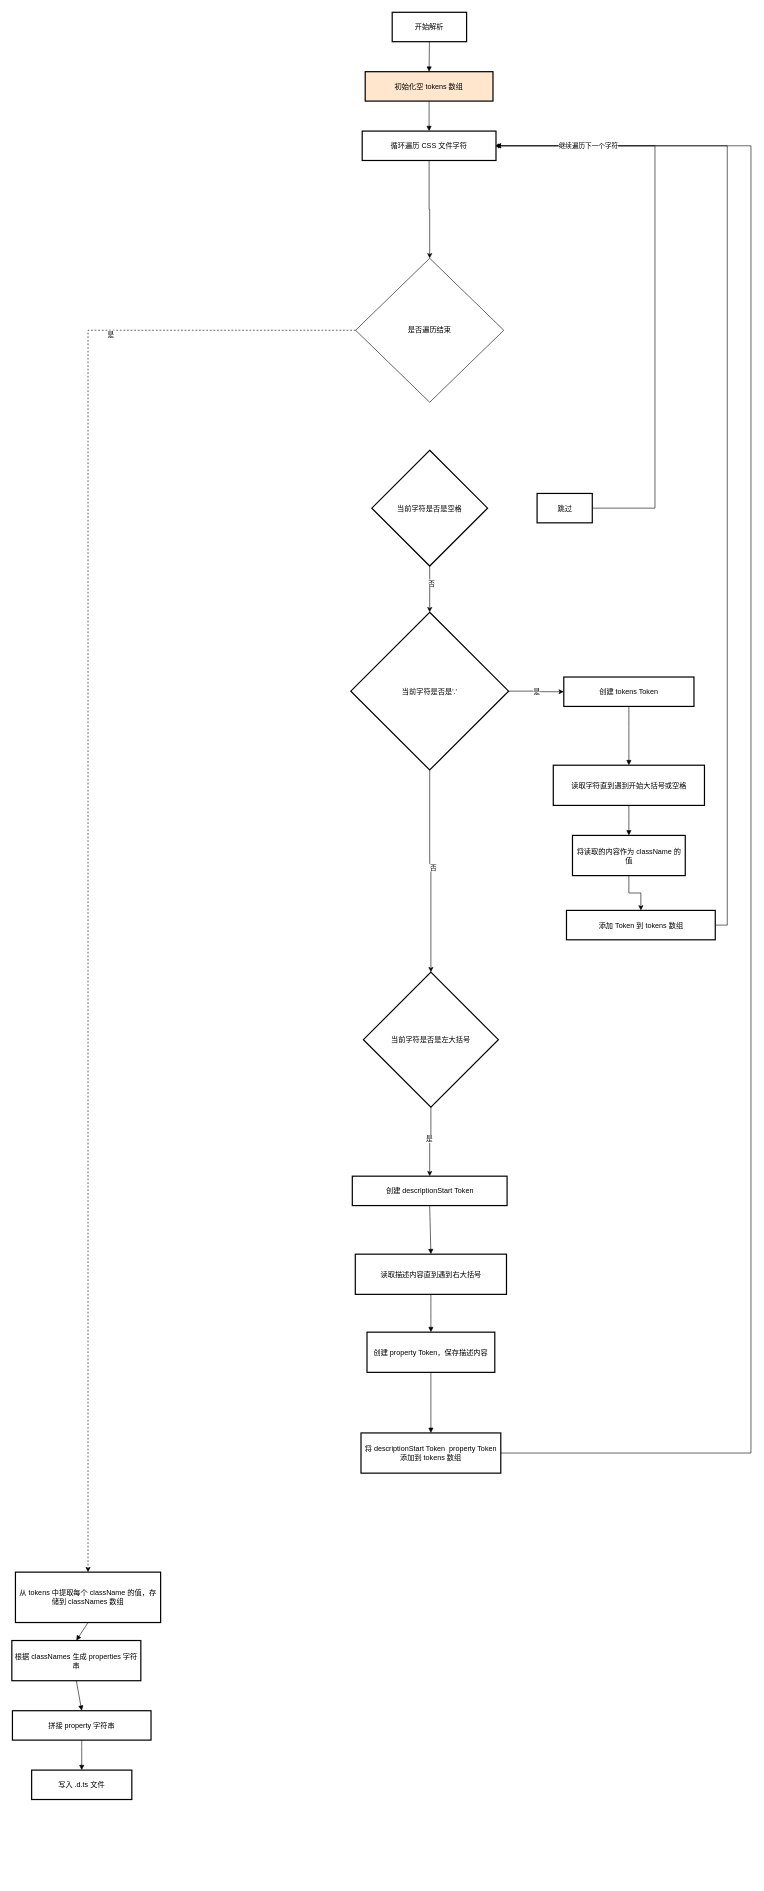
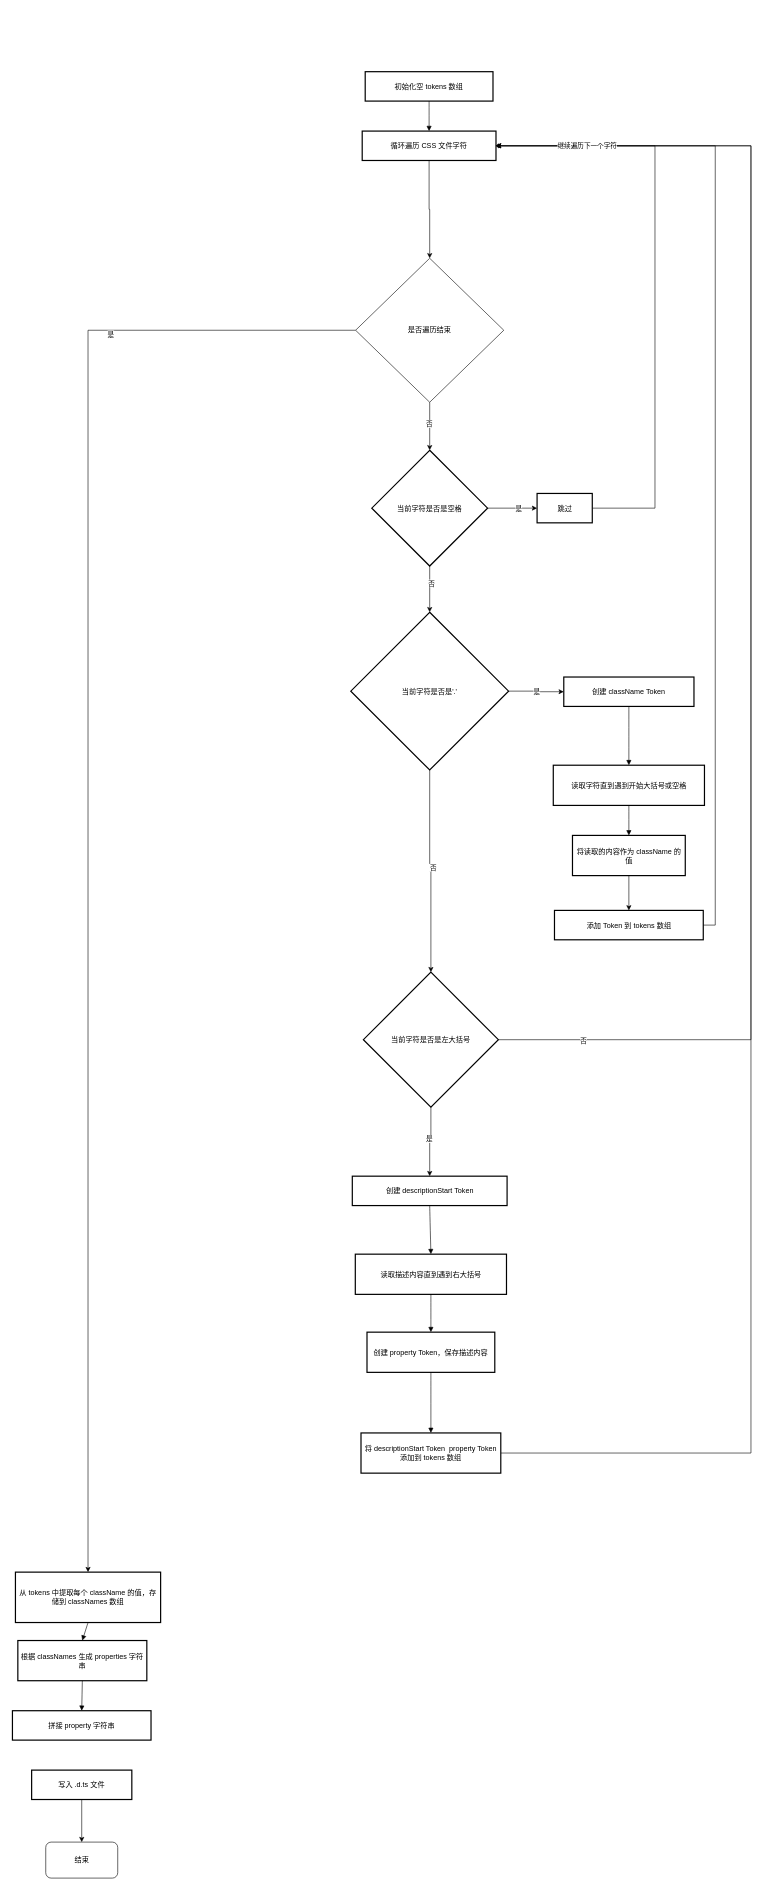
- <mxCell id="2" value="开始解析" style="whiteSpace=wrap;strokeWidth=2;" vertex="1" parent="1"><mxGeometry x="653" y="20" width="124" height="49" as="geometry" /></mxCell>
- <mxCell id="32" value="" style="curved=1;startArrow=none;endArrow=block;exitX=0.5;exitY=1;entryX=0.5;entryY=0;rounded=0;" edge="1" parent="1" source="2" target="3"><mxGeometry relative="1" as="geometry"><Array as="points" /></mxGeometry></mxCell>
- <mxCell id="3" value="初始化空 tokens 数组" style="whiteSpace=wrap;strokeWidth=2;fillColor=#ffe6cc;" vertex="1" parent="1"><mxGeometry x="608" y="119" width="213" height="49" as="geometry" /></mxCell>
+ <mxCell id="3" value="初始化空 tokens 数组" style="whiteSpace=wrap;strokeWidth=2;" vertex="1" parent="1"><mxGeometry x="608" y="119" width="213" height="49" as="geometry" /></mxCell>
+ <mxCell id="39" style="edgeStyle=orthogonalEdgeStyle;rounded=0;orthogonalLoop=1;jettySize=auto;html=1;" edge="1" parent="1" source="43" target="10"><mxGeometry relative="1" as="geometry" /></mxCell>
+ <mxCell id="40" value="否" style="edgeLabel;html=1;align=center;verticalAlign=middle;resizable=0;points=[];" vertex="1" connectable="0" parent="39"><mxGeometry x="-0.128" y="-1" relative="1" as="geometry"><mxPoint as="offset" /></mxGeometry></mxCell>
+ <mxCell id="6" style="edgeStyle=orthogonalEdgeStyle;rounded=0;orthogonalLoop=1;jettySize=auto;html=1;exitX=1;exitY=0.5;exitDx=0;exitDy=0;entryX=0;entryY=0.5;entryDx=0;entryDy=0;" edge="1" parent="1" source="10" target="12"><mxGeometry relative="1" as="geometry" /></mxCell>
+ <mxCell id="7" value="是" style="edgeLabel;html=1;align=center;verticalAlign=middle;resizable=0;points=[];" vertex="1" connectable="0" parent="6"><mxGeometry x="0.217" y="1" relative="1" as="geometry"><mxPoint x="1" y="1" as="offset" /></mxGeometry></mxCell>
- <mxCell id="17" value="创建 tokens Token" style="whiteSpace=wrap;strokeWidth=2;" vertex="1" parent="1"><mxGeometry x="939" y="1128" width="217" height="49" as="geometry" /></mxCell>
+ <mxCell id="17" value="创建 className Token" style="whiteSpace=wrap;strokeWidth=2;" vertex="1" parent="1"><mxGeometry x="939" y="1128" width="217" height="49" as="geometry" /></mxCell>
- <mxCell id="41" style="edgeStyle=orthogonalEdgeStyle;rounded=0;orthogonalLoop=1;jettySize=auto;html=1;exitX=0;exitY=0.5;exitDx=0;exitDy=0;dashed=1;" edge="1" parent="1" source="43" target="46"><mxGeometry relative="1" as="geometry"><mxPoint x="135.467" y="2501" as="targetPoint" /></mxGeometry></mxCell>
+ <mxCell id="41" style="edgeStyle=orthogonalEdgeStyle;rounded=0;orthogonalLoop=1;jettySize=auto;html=1;exitX=0;exitY=0.5;exitDx=0;exitDy=0;" edge="1" parent="1" source="43" target="46"><mxGeometry relative="1" as="geometry"><mxPoint x="135.467" y="2501" as="targetPoint" /></mxGeometry></mxCell>
- <mxCell id="21" value="添加 Token 到 tokens 数组" style="whiteSpace=wrap;strokeWidth=2;" vertex="1" parent="1"><mxGeometry x="943.5" y="1517" width="248" height="49" as="geometry" /></mxCell>
+ <mxCell id="21" value="添加 Token 到 tokens 数组" style="whiteSpace=wrap;strokeWidth=2;" vertex="1" parent="1"><mxGeometry x="923.5" y="1517" width="248" height="49" as="geometry" /></mxCell>
+ <mxCell id="22" style="edgeStyle=orthogonalEdgeStyle;rounded=0;orthogonalLoop=1;jettySize=auto;html=1;exitX=1;exitY=0.5;exitDx=0;exitDy=0;entryX=1;entryY=0.5;entryDx=0;entryDy=0;" edge="1" parent="1" source="26" target="5"><mxGeometry relative="1" as="geometry"><Array as="points"><mxPoint x="1251" y="1732" /><mxPoint x="1251" y="243" /></Array></mxGeometry></mxCell>
+ <mxCell id="23" value="否" style="edgeLabel;html=1;align=center;verticalAlign=middle;resizable=0;points=[];" vertex="1" connectable="0" parent="22"><mxGeometry x="-0.879" y="-1" relative="1" as="geometry"><mxPoint as="offset" /></mxGeometry></mxCell>
- <mxCell id="47" value="根据 classNames 生成 properties 字符串" style="whiteSpace=wrap;strokeWidth=2;" vertex="1" parent="1"><mxGeometry x="19" y="2734" width="215" height="67" as="geometry" /></mxCell>
+ <mxCell id="47" value="根据 classNames 生成 properties 字符串" style="whiteSpace=wrap;strokeWidth=2;" vertex="1" parent="1"><mxGeometry x="29" y="2734" width="215" height="67" as="geometry" /></mxCell>
- <mxCell id="53" value="" style="curved=1;startArrow=none;endArrow=block;exitX=0.5;exitY=1;entryX=0.5;entryY=0;rounded=0;" edge="1" parent="1" source="48" target="50"><mxGeometry relative="1" as="geometry"><Array as="points" /></mxGeometry></mxCell>
+ <mxCell id="49" style="edgeStyle=orthogonalEdgeStyle;rounded=0;orthogonalLoop=1;jettySize=auto;html=1;exitX=0.5;exitY=1;exitDx=0;exitDy=0;" edge="1" parent="1" source="50" target="54"><mxGeometry relative="1" as="geometry" /></mxCell>
+ <mxCell id="54" value="结束" style="rounded=1;whiteSpace=wrap;html=1;" vertex="1" parent="1"><mxGeometry x="75.5" y="3070" width="120" height="60" as="geometry" /></mxCell>
